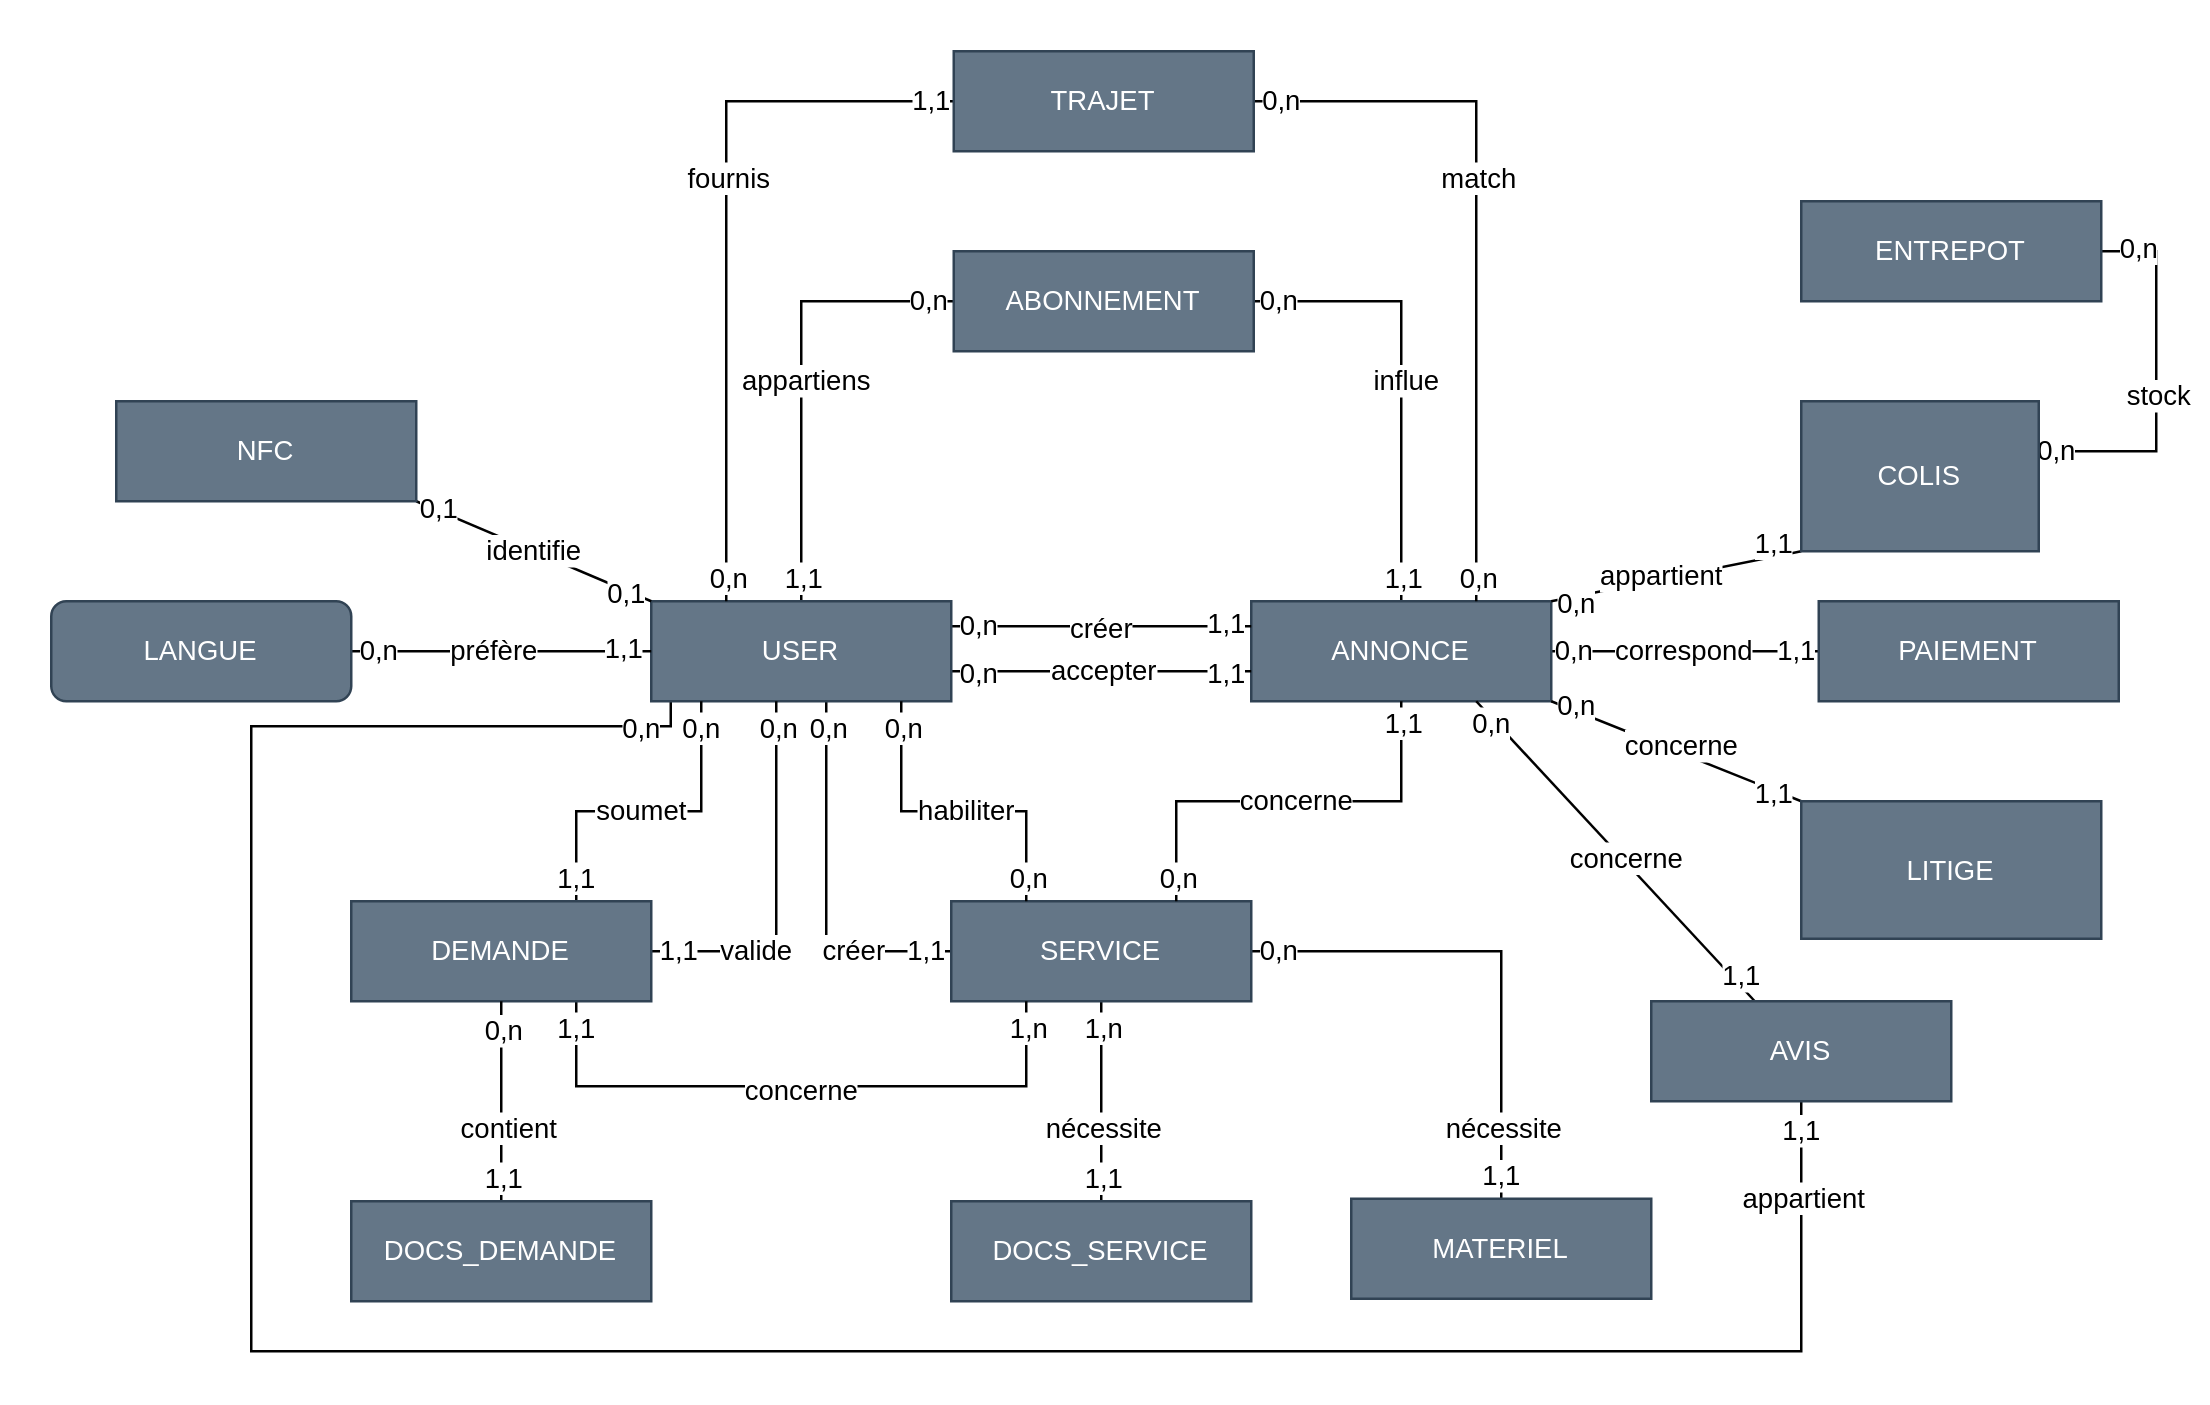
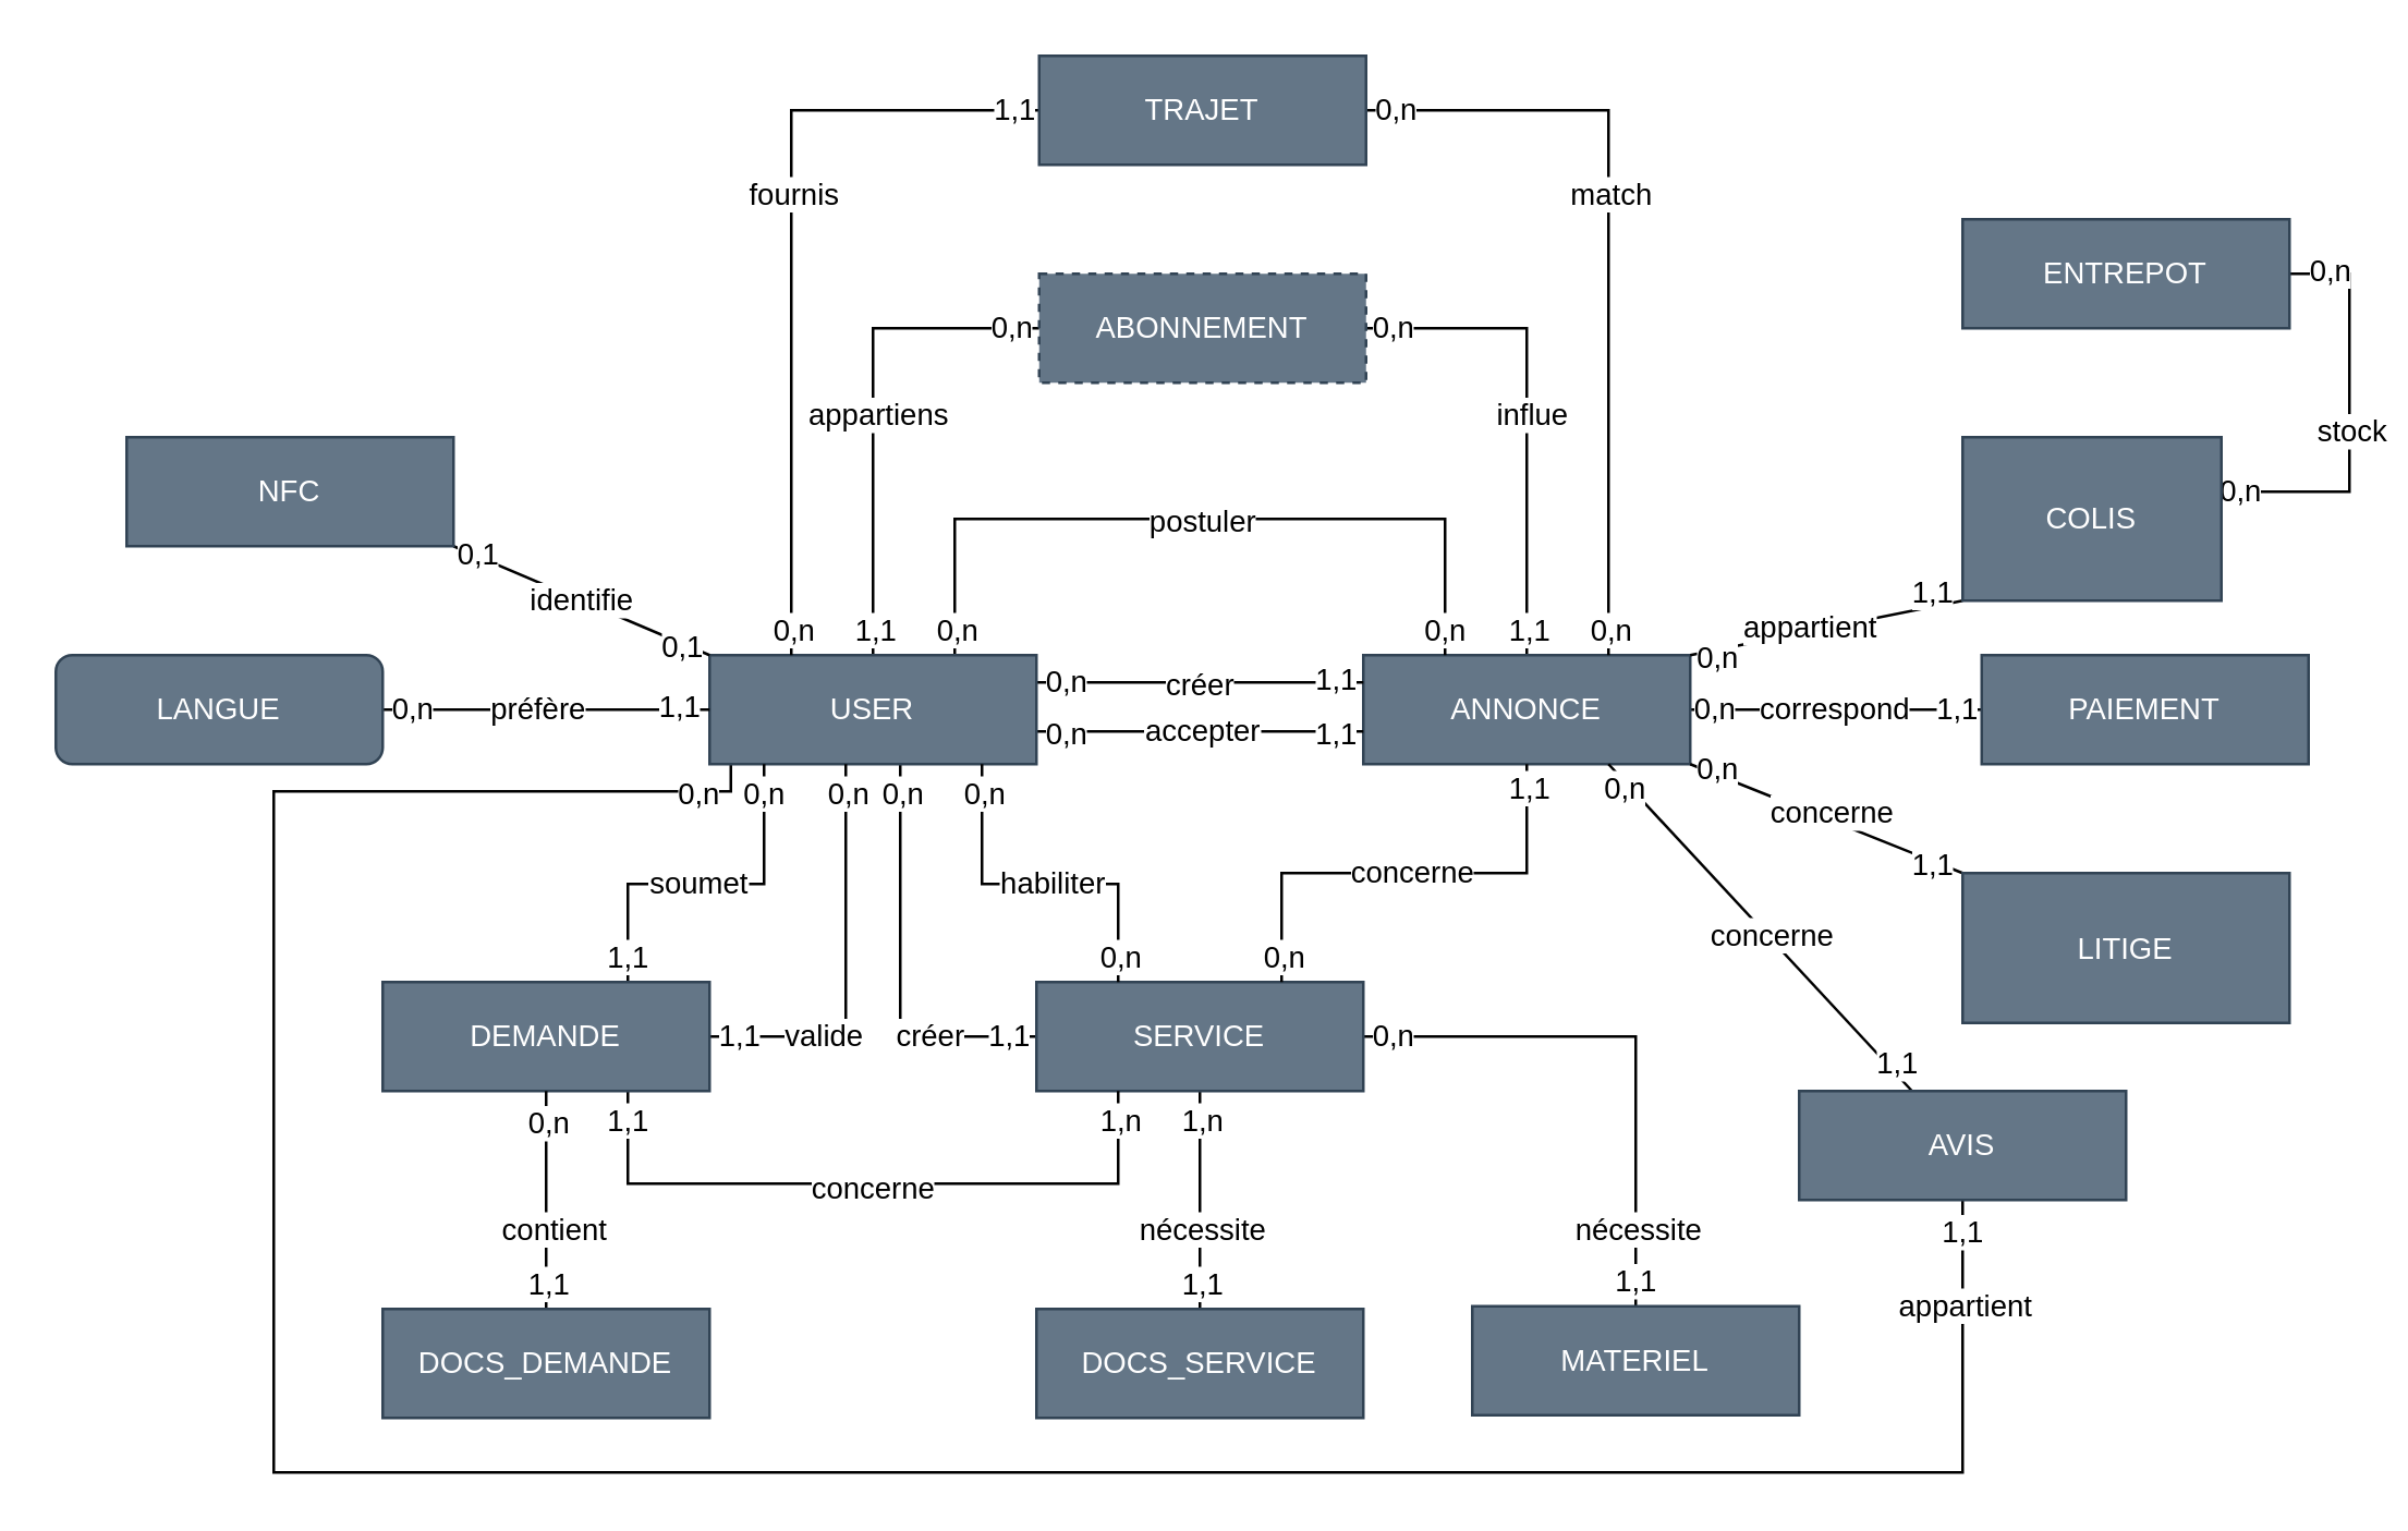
- <mxCell id="89" value="ABONNEMENT" style="rounded=0;whiteSpace=wrap;html=1;fontFamily=Helvetica;fontSize=11;labelBackgroundColor=none;fillColor=#647687;strokeColor=#314354;fontColor=#ffffff;" parent="1" vertex="1"><mxGeometry x="381" y="100" width="120" height="40" as="geometry" /></mxCell>
+ <mxCell id="89" value="ABONNEMENT" style="rounded=0;whiteSpace=wrap;html=1;fontFamily=Helvetica;fontSize=11;labelBackgroundColor=none;fillColor=#647687;strokeColor=#314354;fontColor=#ffffff;dashed=1;" parent="1" vertex="1"><mxGeometry x="381" y="100" width="120" height="40" as="geometry" /></mxCell>
+ <mxCell id="27" style="edgeStyle=orthogonalEdgeStyle;rounded=0;orthogonalLoop=1;jettySize=auto;html=1;exitX=0.75;exitY=0;exitDx=0;exitDy=0;entryX=0.25;entryY=0;entryDx=0;entryDy=0;strokeWidth=1;endArrow=none;startFill=0;" parent="1" source="35" target="10" edge="1"><mxGeometry relative="1" as="geometry"><Array as="points"><mxPoint x="350" y="190" /><mxPoint x="530" y="190" /></Array></mxGeometry></mxCell>
+ <mxCell id="28" value="0,n" style="edgeLabel;html=1;align=center;verticalAlign=middle;resizable=0;points=[];" parent="27" vertex="1" connectable="0"><mxGeometry x="-0.913" y="3" relative="1" as="geometry"><mxPoint x="3" y="2" as="offset" /></mxGeometry></mxCell>
+ <mxCell id="29" value="0,n" style="edgeLabel;html=1;align=center;verticalAlign=middle;resizable=0;points=[];" parent="27" vertex="1" connectable="0"><mxGeometry x="0.919" y="-1" relative="1" as="geometry"><mxPoint y="1" as="offset" /></mxGeometry></mxCell>
+ <mxCell id="30" value="postuler" style="edgeLabel;html=1;align=center;verticalAlign=middle;resizable=0;points=[];" parent="27" vertex="1" connectable="0"><mxGeometry x="-0.034" relative="1" as="geometry"><mxPoint x="5" as="offset" /></mxGeometry></mxCell>
